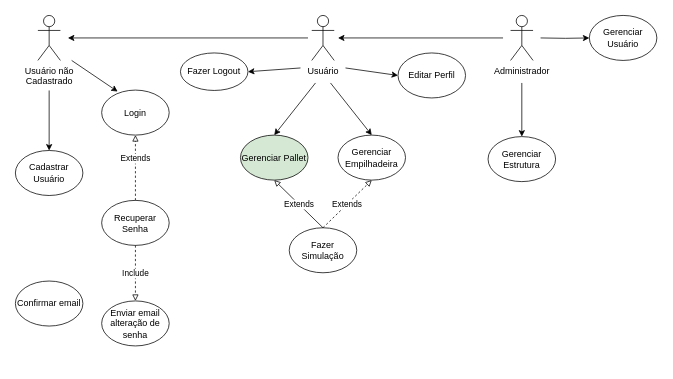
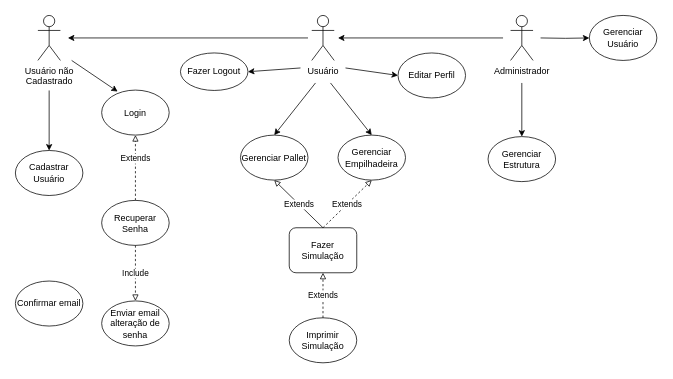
- <mxCell id="8" value="Gerenciar Pallet" style="ellipse;whiteSpace=wrap;html=1;fillColor=#d5e8d4;" parent="1" vertex="1"><mxGeometry x="320" y="179.5" width="90" height="60" as="geometry" /></mxCell>
+ <mxCell id="8" value="Gerenciar Pallet" style="ellipse;whiteSpace=wrap;html=1;" parent="1" vertex="1"><mxGeometry x="320" y="179.5" width="90" height="60" as="geometry" /></mxCell>
- <mxCell id="11" value="Fazer Simulação" style="ellipse;whiteSpace=wrap;html=1;" parent="1" vertex="1"><mxGeometry x="385" y="303" width="90" height="60" as="geometry" /></mxCell>
+ <mxCell id="11" value="Fazer Simulação" style="whiteSpace=wrap;html=1;rounded=1;" parent="1" vertex="1"><mxGeometry x="385" y="303" width="90" height="60" as="geometry" /></mxCell>
+ <mxCell id="22" value="Extends" style="endArrow=block;endFill=0;html=1;rounded=0;exitX=0.5;exitY=0;exitDx=0;exitDy=0;entryX=0.5;entryY=1;entryDx=0;entryDy=0;dashed=1;" parent="1" source="17" target="11" edge="1"><mxGeometry width="160" relative="1" as="geometry"><mxPoint x="408" y="353" as="sourcePoint" /><mxPoint x="568" y="353" as="targetPoint" /></mxGeometry></mxCell>
+ <mxCell id="17" value="Imprimir Simulação" style="ellipse;whiteSpace=wrap;html=1;" parent="1" vertex="1"><mxGeometry x="385" y="423" width="90" height="60" as="geometry" /></mxCell>
